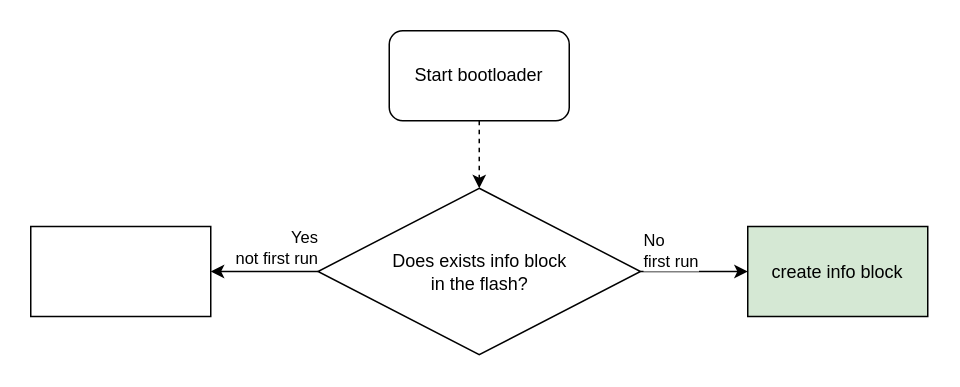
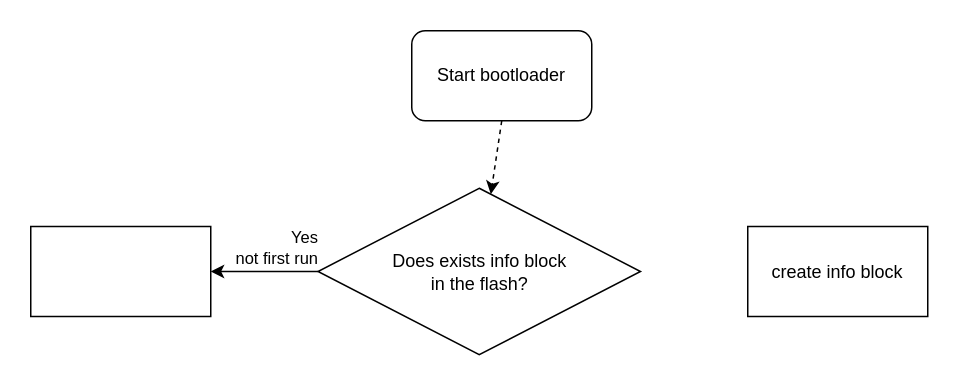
- <mxCell id="3" value="Start bootloader" style="rounded=1;whiteSpace=wrap;html=1;" vertex="1" parent="1"><mxGeometry x="259" y="20" width="120" height="60" as="geometry" /></mxCell>
+ <mxCell id="3" value="Start bootloader" style="rounded=1;whiteSpace=wrap;html=1;" vertex="1" parent="1"><mxGeometry x="274" y="20" width="120" height="60" as="geometry" /></mxCell>
- <mxCell id="6" style="edgeStyle=none;html=1;" edge="1" parent="1" source="8" target="10"><mxGeometry relative="1" as="geometry" /></mxCell>
- <mxCell id="7" value="No&lt;div&gt;first run&lt;/div&gt;" style="edgeLabel;html=1;align=left;verticalAlign=middle;resizable=0;points=[];" vertex="1" connectable="0" parent="6"><mxGeometry x="-0.566" y="-1" relative="1" as="geometry"><mxPoint x="-16" y="-15" as="offset" /></mxGeometry></mxCell>
- <mxCell id="10" value="create info block" style="rounded=0;whiteSpace=wrap;html=1;fillColor=#d5e8d4;" vertex="1" parent="1"><mxGeometry x="498" y="150.5" width="120" height="60" as="geometry" /></mxCell>
+ <mxCell id="10" value="create info block" style="rounded=0;whiteSpace=wrap;html=1;" vertex="1" parent="1"><mxGeometry x="498" y="150.5" width="120" height="60" as="geometry" /></mxCell>
